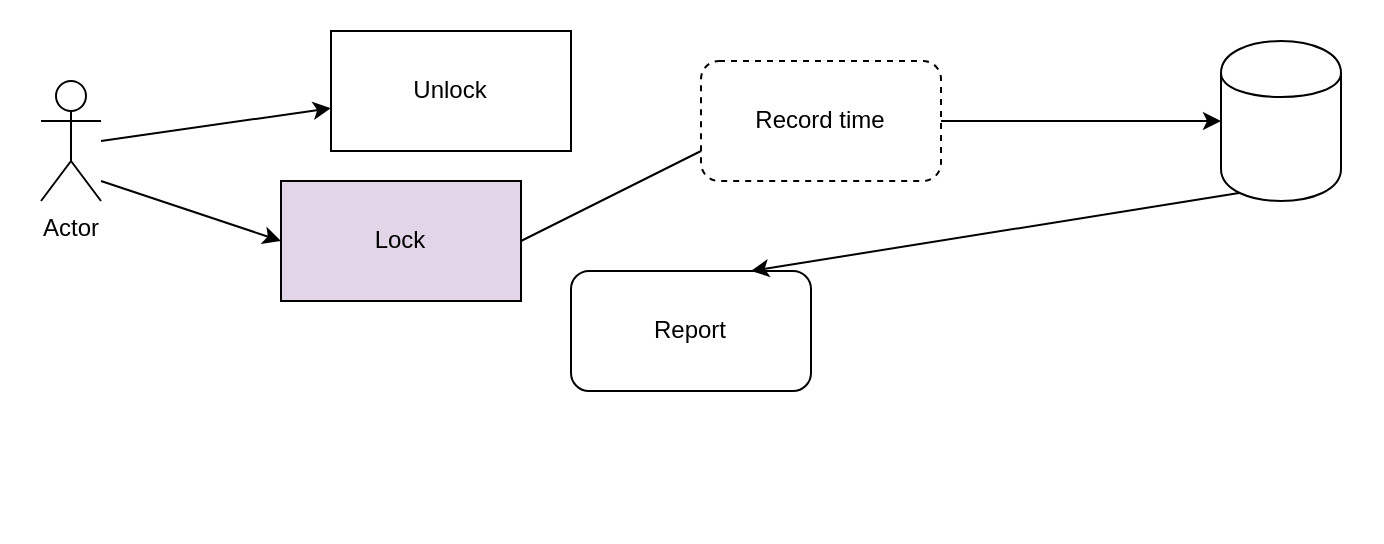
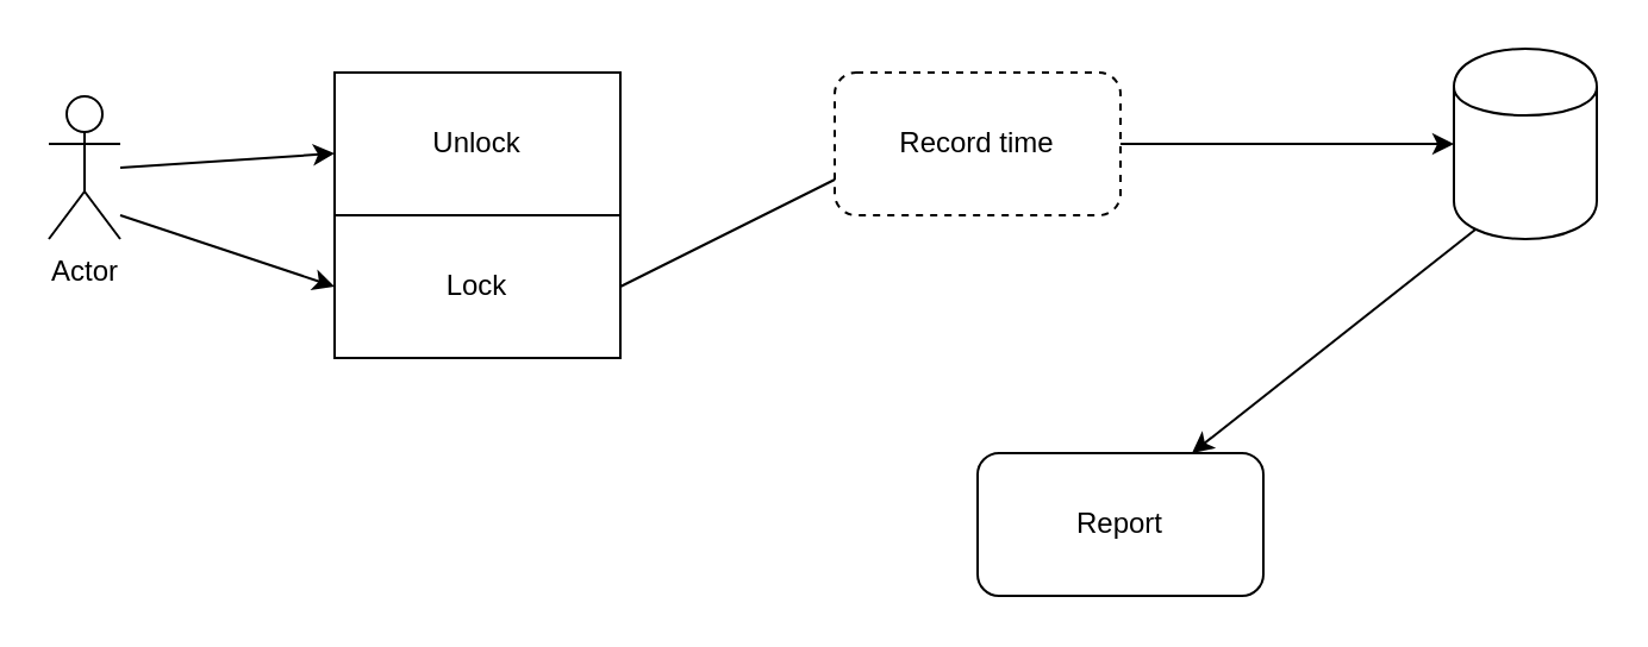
- <mxCell id="4" value="Unlock" style="rounded=0;whiteSpace=wrap;html=1;" vertex="1" parent="1"><mxGeometry x="165" y="15" width="120" height="60" as="geometry" /></mxCell>
+ <mxCell id="4" value="Unlock" style="rounded=0;whiteSpace=wrap;html=1;" vertex="1" parent="1"><mxGeometry x="140" y="30" width="120" height="60" as="geometry" /></mxCell>
- <mxCell id="5" value="Lock" style="rounded=0;whiteSpace=wrap;html=1;fillColor=#e1d5e7;" vertex="1" parent="1"><mxGeometry x="140" y="90" width="120" height="60" as="geometry" /></mxCell>
+ <mxCell id="5" value="Lock" style="rounded=0;whiteSpace=wrap;html=1;" vertex="1" parent="1"><mxGeometry x="140" y="90" width="120" height="60" as="geometry" /></mxCell>
- <mxCell id="11" value="Report" style="rounded=1;whiteSpace=wrap;html=1;" vertex="1" parent="1"><mxGeometry x="285" y="135" width="120" height="60" as="geometry" /></mxCell>
+ <mxCell id="11" value="Report" style="rounded=1;whiteSpace=wrap;html=1;" vertex="1" parent="1"><mxGeometry x="410" y="190" width="120" height="60" as="geometry" /></mxCell>
